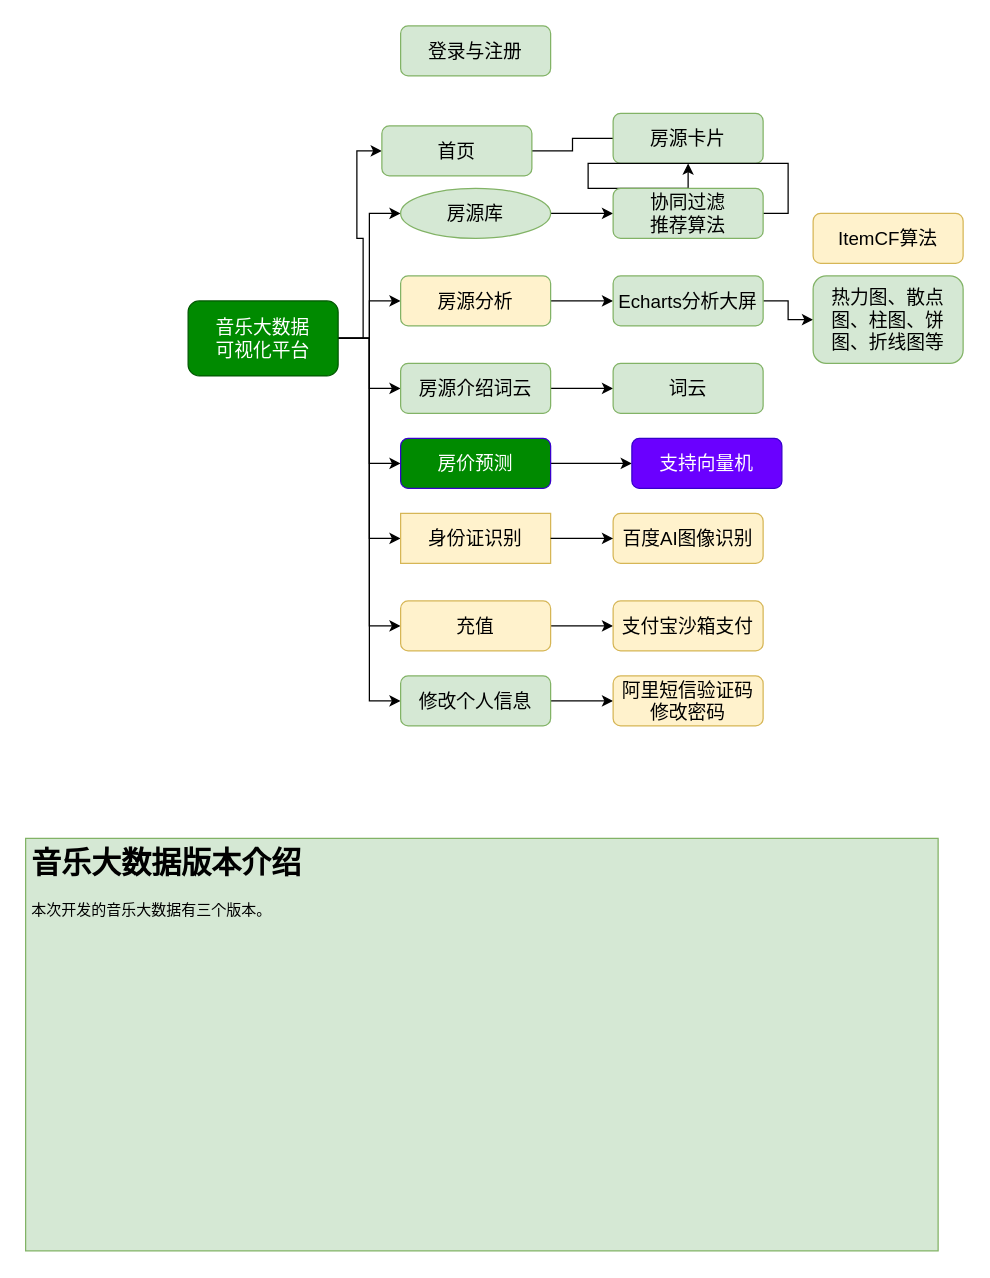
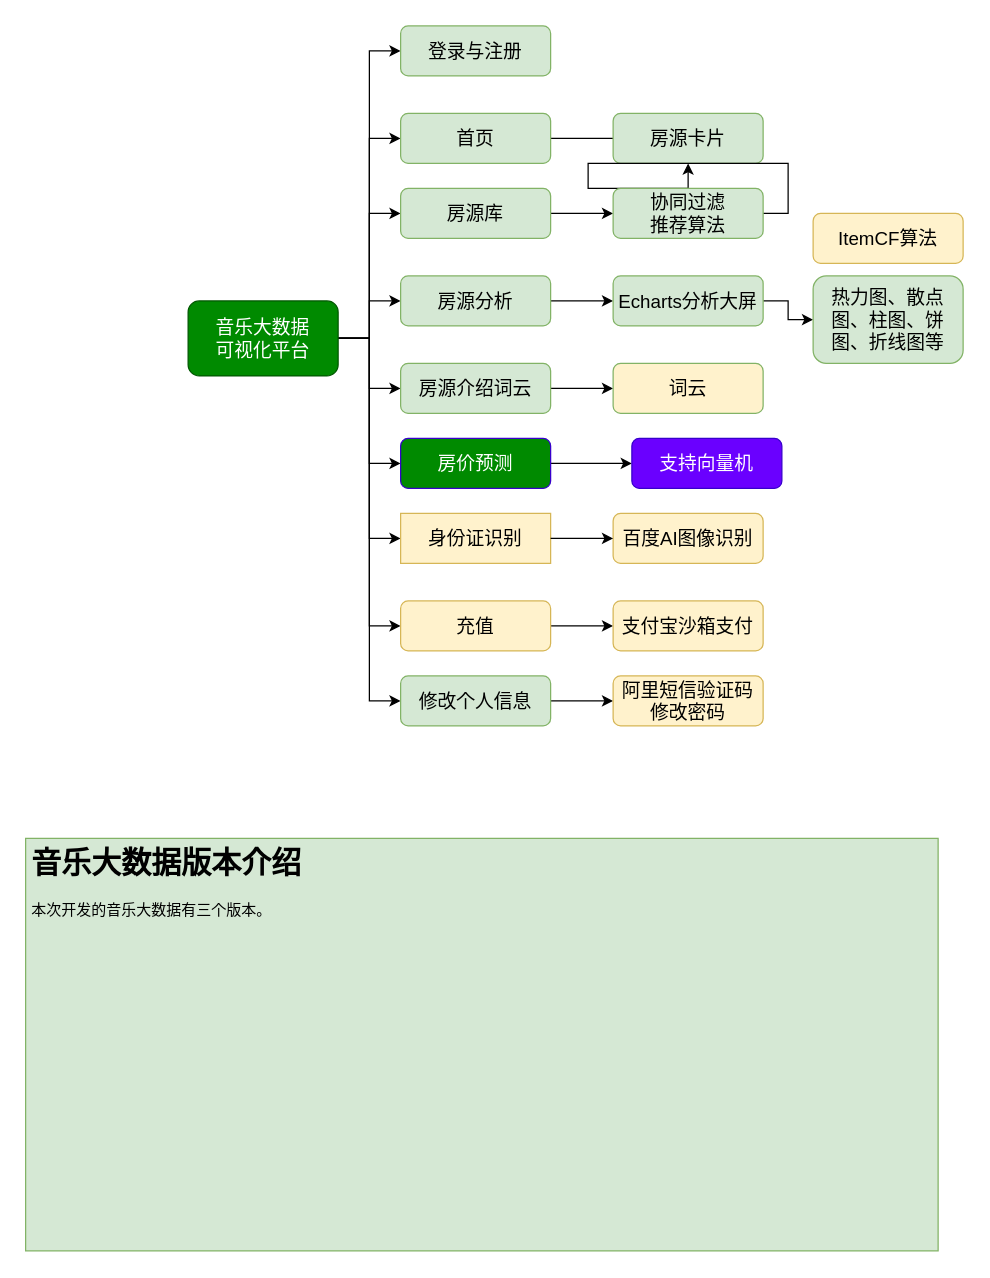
+ <mxCell id="2" style="edgeStyle=orthogonalEdgeStyle;rounded=0;orthogonalLoop=1;jettySize=auto;html=1;exitX=1;exitY=0.5;exitDx=0;exitDy=0;entryX=0;entryY=0.5;entryDx=0;entryDy=0;" parent="1" source="11" target="14" edge="1"><mxGeometry relative="1" as="geometry" /></mxCell>
- <mxCell id="13" value="首页" style="rounded=1;whiteSpace=wrap;html=1;fontSize=15;fillColor=#d5e8d4;strokeColor=#82b366;" parent="1" vertex="1"><mxGeometry x="305" y="100" width="120" height="40" as="geometry" /></mxCell>
+ <mxCell id="13" value="首页" style="rounded=1;whiteSpace=wrap;html=1;fontSize=15;fillColor=#d5e8d4;strokeColor=#82b366;" parent="1" vertex="1"><mxGeometry x="320" y="90" width="120" height="40" as="geometry" /></mxCell>
- <mxCell id="25" value="房源库" style="ellipse;whiteSpace=wrap;html=1;fontSize=15;fillColor=#d5e8d4;strokeColor=#82b366;" parent="1" vertex="1"><mxGeometry x="320" y="150" width="120" height="40" as="geometry" /></mxCell>
+ <mxCell id="25" value="房源库" style="rounded=1;whiteSpace=wrap;html=1;fontSize=15;fillColor=#d5e8d4;strokeColor=#82b366;" parent="1" vertex="1"><mxGeometry x="320" y="150" width="120" height="40" as="geometry" /></mxCell>
- <mxCell id="16" value="房源分析" style="rounded=1;whiteSpace=wrap;html=1;fontSize=15;fillColor=#fff2cc;strokeColor=#82b366;" parent="1" vertex="1"><mxGeometry x="320" y="220" width="120" height="40" as="geometry" /></mxCell>
+ <mxCell id="16" value="房源分析" style="rounded=1;whiteSpace=wrap;html=1;fontSize=15;fillColor=#d5e8d4;strokeColor=#82b366;" parent="1" vertex="1"><mxGeometry x="320" y="220" width="120" height="40" as="geometry" /></mxCell>
- <mxCell id="21" value="词云" style="rounded=1;whiteSpace=wrap;html=1;fontSize=15;fillColor=#d5e8d4;strokeColor=#82b366;" parent="1" vertex="1"><mxGeometry x="490" y="290" width="120" height="40" as="geometry" /></mxCell>
+ <mxCell id="21" value="词云" style="rounded=1;whiteSpace=wrap;html=1;fontSize=15;fillColor=#fff2cc;strokeColor=#82b366;" parent="1" vertex="1"><mxGeometry x="490" y="290" width="120" height="40" as="geometry" /></mxCell>
